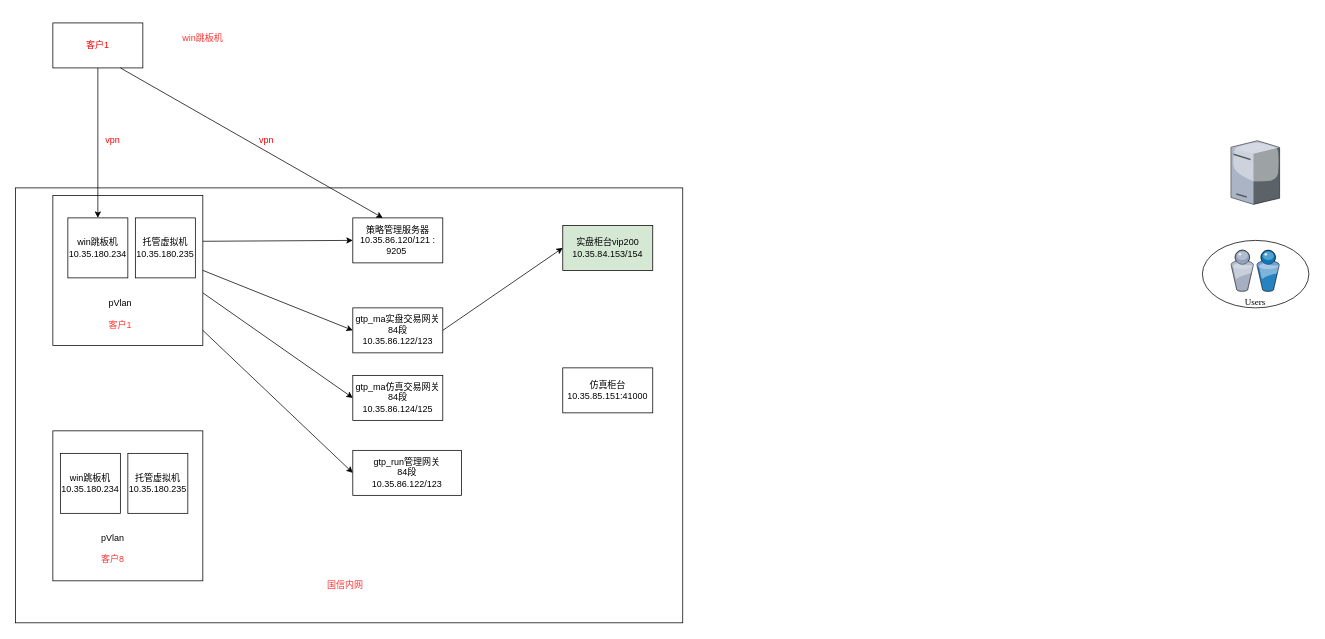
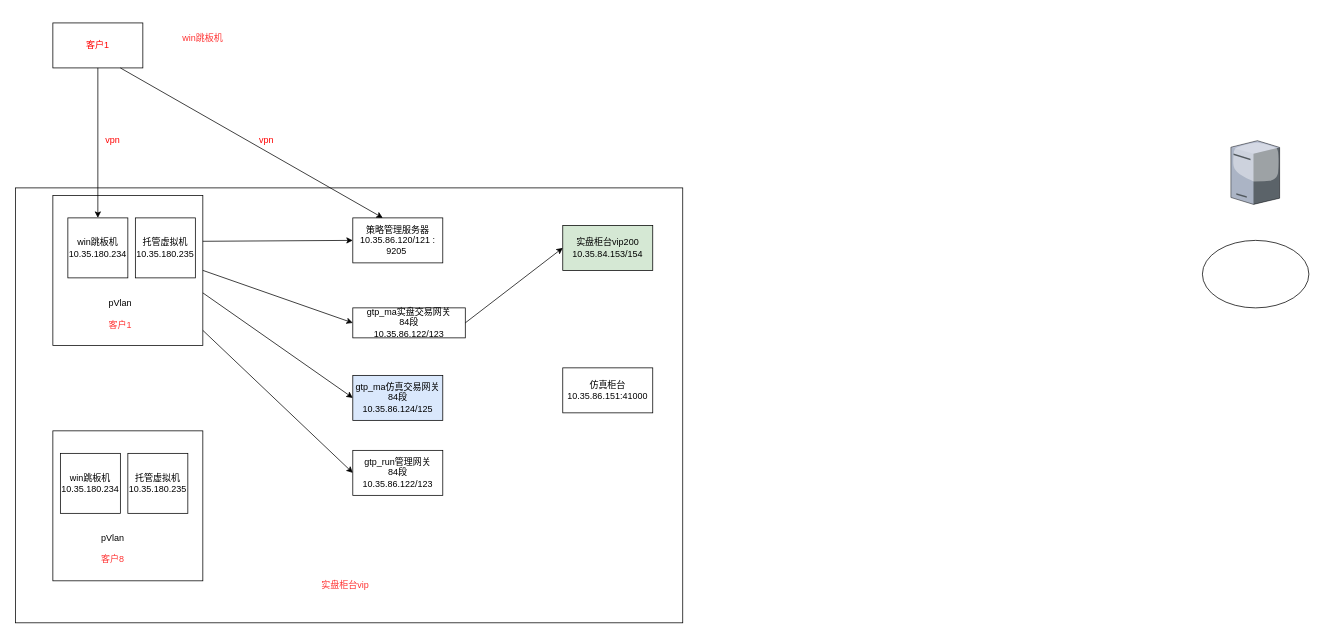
- <mxCell id="5" value="Users" style="verticalLabelPosition=bottom;aspect=fixed;html=1;verticalAlign=top;strokeColor=none;shape=mxgraph.citrix.users;rounded=0;shadow=0;comic=0;fontFamily=Verdana;" parent="1" vertex="1"><mxGeometry x="1641" y="333" width="64.5" height="55" as="geometry" /></mxCell>
- <mxCell id="14" value="gtp_ma实盘交易网关&lt;br&gt;84段&lt;br&gt;10.35.86.122/123" style="rounded=0;whiteSpace=wrap;html=1;" vertex="1" parent="1"><mxGeometry x="470" y="410" width="120" height="60" as="geometry" /></mxCell>
+ <mxCell id="14" value="gtp_ma实盘交易网关&lt;br&gt;84段&lt;br&gt;10.35.86.122/123" style="rounded=0;whiteSpace=wrap;html=1;" vertex="1" parent="1"><mxGeometry x="470" y="410" width="150" height="40" as="geometry" /></mxCell>
- <mxCell id="19" value="仿真柜台10.35.85.151:41000" style="rounded=0;whiteSpace=wrap;html=1;" vertex="1" parent="1"><mxGeometry x="750" y="490" width="120" height="60" as="geometry" /></mxCell>
+ <mxCell id="19" value="仿真柜台10.35.86.151:41000" style="rounded=0;whiteSpace=wrap;html=1;" vertex="1" parent="1"><mxGeometry x="750" y="490" width="120" height="60" as="geometry" /></mxCell>
- <mxCell id="16" value="gtp_ma仿真交易网关&lt;br&gt;84段&lt;br&gt;10.35.86.124/125" style="rounded=0;whiteSpace=wrap;html=1;" vertex="1" parent="1"><mxGeometry x="470" y="500" width="120" height="60" as="geometry" /></mxCell>
+ <mxCell id="16" value="gtp_ma仿真交易网关&lt;br&gt;84段&lt;br&gt;10.35.86.124/125" style="rounded=0;whiteSpace=wrap;html=1;fillColor=#dae8fc;" vertex="1" parent="1"><mxGeometry x="470" y="500" width="120" height="60" as="geometry" /></mxCell>
- <mxCell id="17" value="gtp_run管理网关&lt;br&gt;84段&lt;br&gt;10.35.86.122/123" style="rounded=0;whiteSpace=wrap;html=1;" vertex="1" parent="1"><mxGeometry x="470" y="600" width="145" height="60" as="geometry" /></mxCell>
+ <mxCell id="17" value="gtp_run管理网关&lt;br&gt;84段&lt;br&gt;10.35.86.122/123" style="rounded=0;whiteSpace=wrap;html=1;" vertex="1" parent="1"><mxGeometry x="470" y="600" width="120" height="60" as="geometry" /></mxCell>
- <mxCell id="25" value="&lt;font color=&quot;#ff3333&quot;&gt;国信内网&lt;/font&gt;" style="rounded=1;whiteSpace=wrap;html=1;strokeColor=none;" vertex="1" parent="1"><mxGeometry x="310" y="750" width="300" height="60" as="geometry" /></mxCell>
+ <mxCell id="25" value="&lt;font color=&quot;#ff3333&quot;&gt;实盘柜台vip&lt;/font&gt;" style="rounded=1;whiteSpace=wrap;html=1;strokeColor=none;" vertex="1" parent="1"><mxGeometry x="310" y="750" width="300" height="60" as="geometry" /></mxCell>
